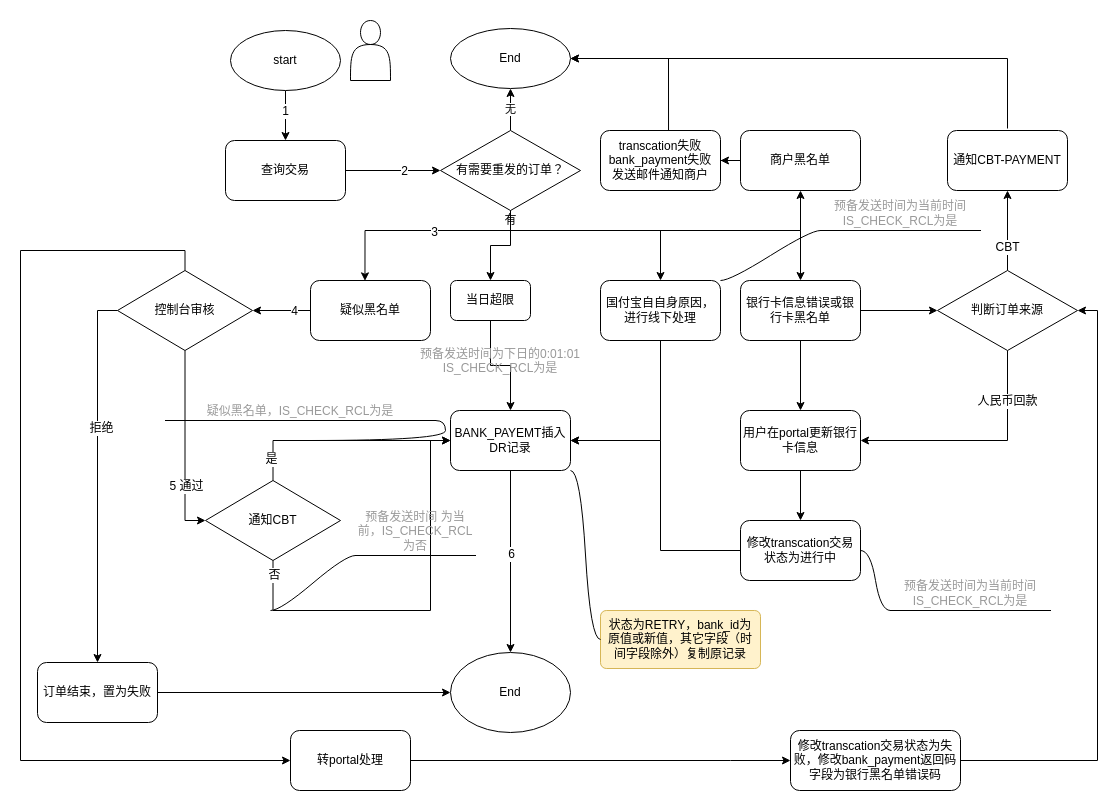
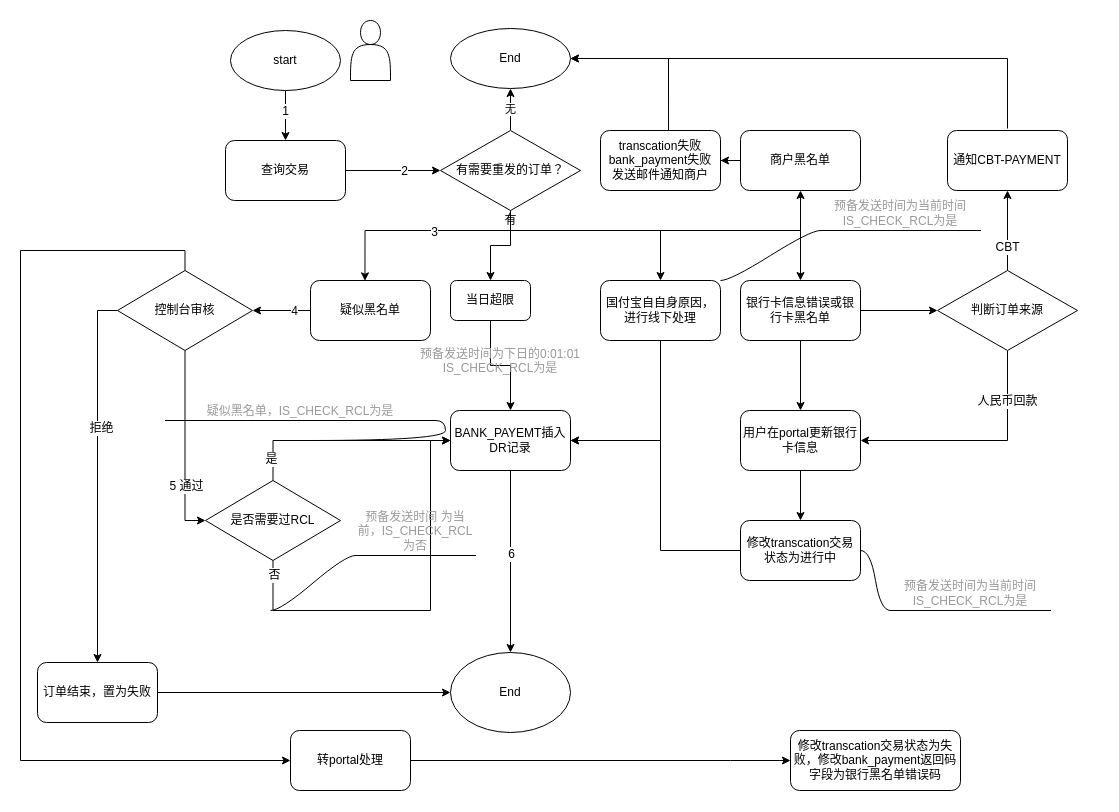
- <mxCell id="30" value="通知CBT" style="rhombus;whiteSpace=wrap;html=1;" vertex="1" parent="1"><mxGeometry x="205" y="480" width="135" height="80" as="geometry" /></mxCell>
+ <mxCell id="30" value="是否需要过RCL" style="rhombus;whiteSpace=wrap;html=1;" vertex="1" parent="1"><mxGeometry x="205" y="480" width="135" height="80" as="geometry" /></mxCell>
- <mxCell id="49" value="" style="edgeStyle=entityRelationEdgeStyle;startArrow=none;endArrow=none;segment=10;curved=1;exitX=1;exitY=1;exitDx=0;exitDy=0;" edge="1" target="48" parent="1" source="36"><mxGeometry relative="1" as="geometry"><mxPoint x="660" y="620" as="sourcePoint" /></mxGeometry></mxCell>
- <mxCell id="75" value="" style="edgeStyle=orthogonalEdgeStyle;rounded=0;orthogonalLoop=1;jettySize=auto;html=1;fontColor=#999999;entryX=1;entryY=0.5;entryDx=0;entryDy=0;" edge="1" parent="1" source="76" target="65"><mxGeometry relative="1" as="geometry"><mxPoint x="910" y="760" as="targetPoint" /><Array as="points"><mxPoint x="1097" y="760" /><mxPoint x="1097" y="310" /></Array></mxGeometry></mxCell>
- <mxCell id="48" value="&lt;span style=&quot;text-align: left&quot;&gt;状态为RETRY，bank_id为原值或新值，其它字段（时间字段除外）复制原记录&lt;/span&gt;" style="whiteSpace=wrap;html=1;rounded=1;arcSize=10;align=center;verticalAlign=middle;container=1;recursiveResize=0;strokeWidth=1;autosize=1;spacing=4;treeFolding=1;treeMoving=1;fillColor=#fff2cc;strokeColor=#d6b656;" vertex="1" parent="1"><mxGeometry x="600" y="610" width="160" height="58" as="geometry" /></mxCell>
